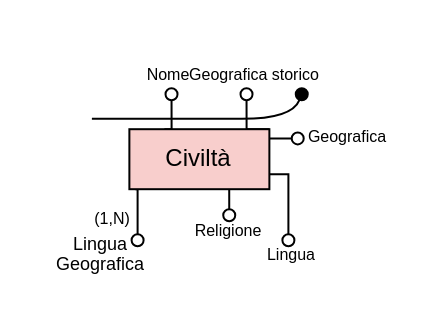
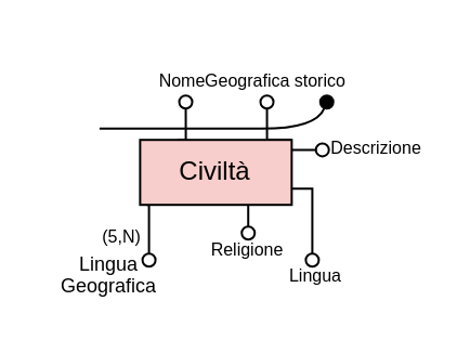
- <mxCell id="10" value="&lt;font style=&quot;font-size: 8px;&quot;&gt;Geografica&lt;/font&gt;" style="text;html=1;align=center;verticalAlign=middle;whiteSpace=wrap;rounded=0;" vertex="1" parent="1"><mxGeometry x="153" y="61" width="41.24" height="12" as="geometry" /></mxCell>
+ <mxCell id="10" value="&lt;font style=&quot;font-size: 8px;&quot;&gt;Descrizione&lt;/font&gt;" style="text;html=1;align=center;verticalAlign=middle;whiteSpace=wrap;rounded=0;" vertex="1" parent="1"><mxGeometry x="153" y="61" width="41.24" height="12" as="geometry" /></mxCell>
- <mxCell id="7" value="&lt;font style=&quot;font-size: 8px;&quot;&gt;(1,N)&lt;/font&gt;" style="text;html=1;align=center;verticalAlign=middle;whiteSpace=wrap;rounded=1;strokeColor=none;glass=0;" vertex="1" parent="1"><mxGeometry x="30.63" y="100.2" width="50" height="15" as="geometry" /></mxCell>
+ <mxCell id="7" value="&lt;font style=&quot;font-size: 8px;&quot;&gt;(5,N)&lt;/font&gt;" style="text;html=1;align=center;verticalAlign=middle;whiteSpace=wrap;rounded=1;strokeColor=none;glass=0;" vertex="1" parent="1"><mxGeometry x="30.63" y="100.2" width="50" height="15" as="geometry" /></mxCell>
